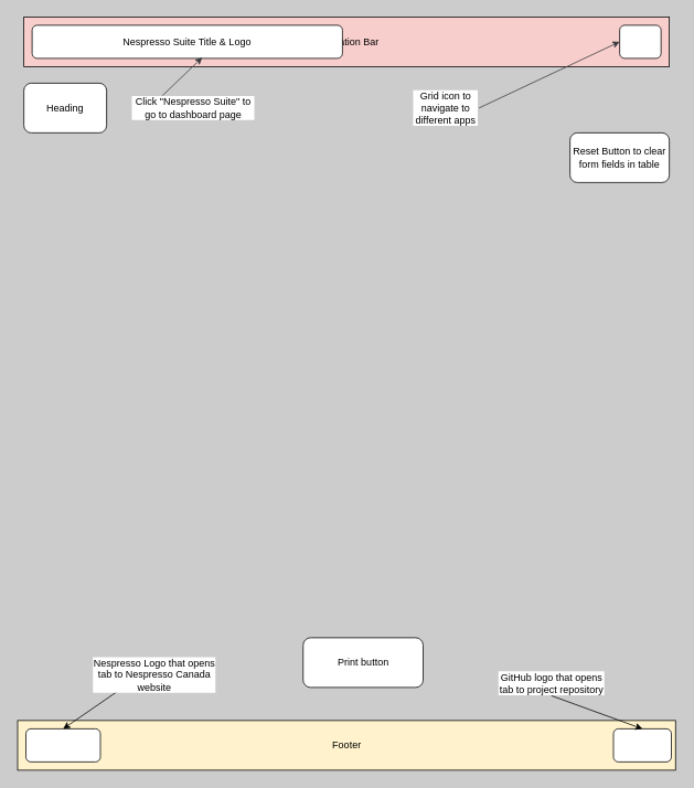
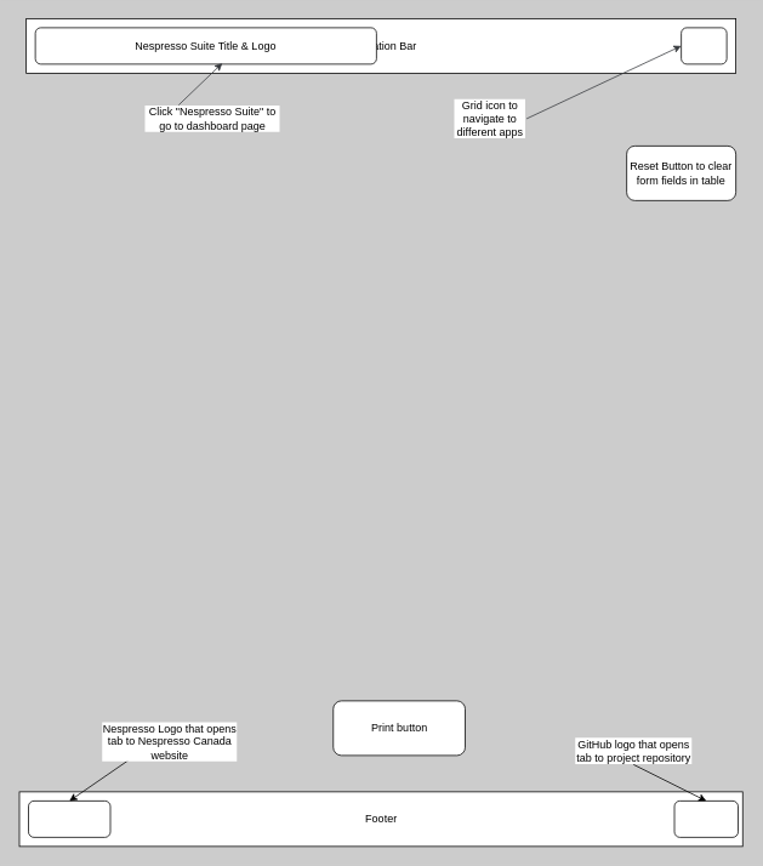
- <mxCell id="2" value="Navigation Bar" style="rounded=0;whiteSpace=wrap;html=1;fillColor=#f8cecc;" parent="1" vertex="1"><mxGeometry x="28" y="20" width="780" height="60" as="geometry" /></mxCell>
+ <mxCell id="2" value="Navigation Bar" style="rounded=0;whiteSpace=wrap;html=1;" parent="1" vertex="1"><mxGeometry x="28" y="20" width="780" height="60" as="geometry" /></mxCell>
- <mxCell id="17" value="Heading" style="rounded=1;whiteSpace=wrap;html=1;" parent="1" vertex="1"><mxGeometry x="28" y="100" width="100" height="60" as="geometry" /></mxCell>
- <mxCell id="15" value="GitHub logo that opens tab to project repository" style="text;html=1;align=center;verticalAlign=middle;whiteSpace=wrap;rounded=0;labelBackgroundColor=#FFFFFF;" parent="1" vertex="1"><mxGeometry x="600.5" y="810" width="130" height="30" as="geometry" /></mxCell>
+ <mxCell id="15" value="GitHub logo that opens tab to project repository" style="text;html=1;align=center;verticalAlign=middle;whiteSpace=wrap;rounded=0;labelBackgroundColor=#FFFFFF;" parent="1" vertex="1"><mxGeometry x="630.5" y="810" width="130" height="30" as="geometry" /></mxCell>
- <mxCell id="3" value="Footer" style="rounded=0;whiteSpace=wrap;html=1;fillColor=#fff2cc;" parent="1" vertex="1"><mxGeometry x="20.5" y="870" width="795" height="60" as="geometry" /></mxCell>
+ <mxCell id="3" value="Footer" style="rounded=0;whiteSpace=wrap;html=1;" parent="1" vertex="1"><mxGeometry x="20.5" y="870" width="795" height="60" as="geometry" /></mxCell>
